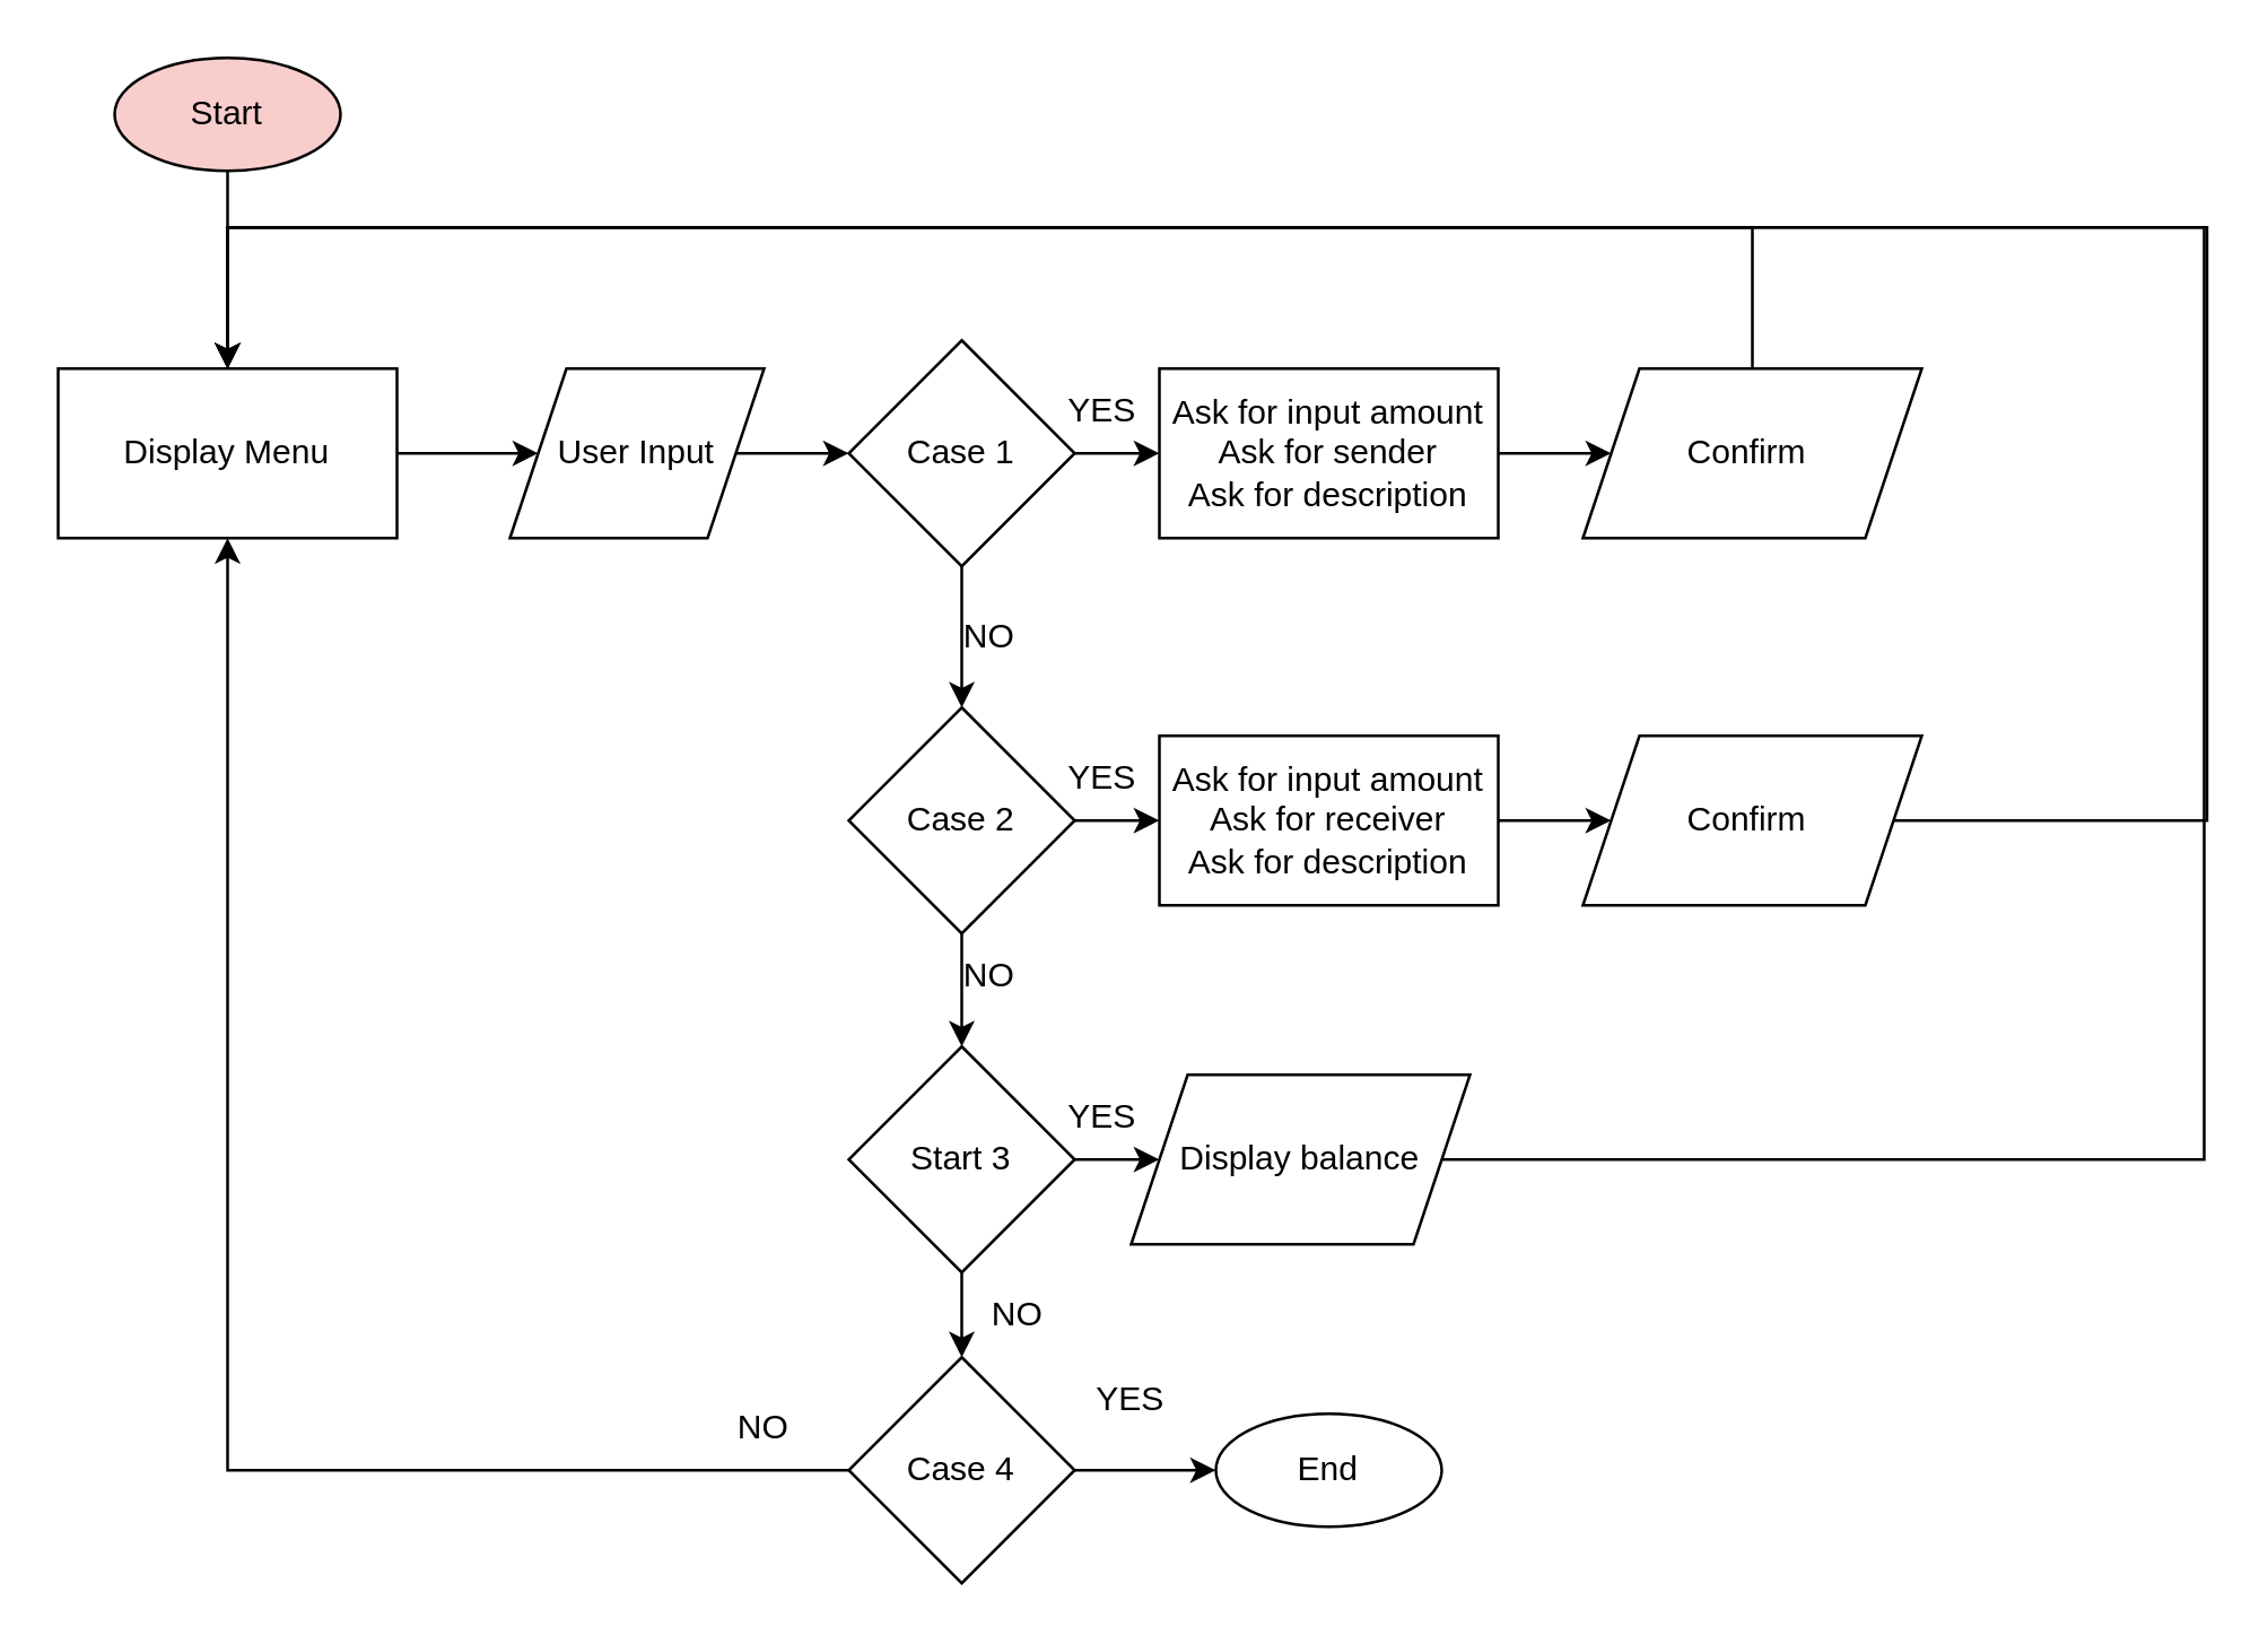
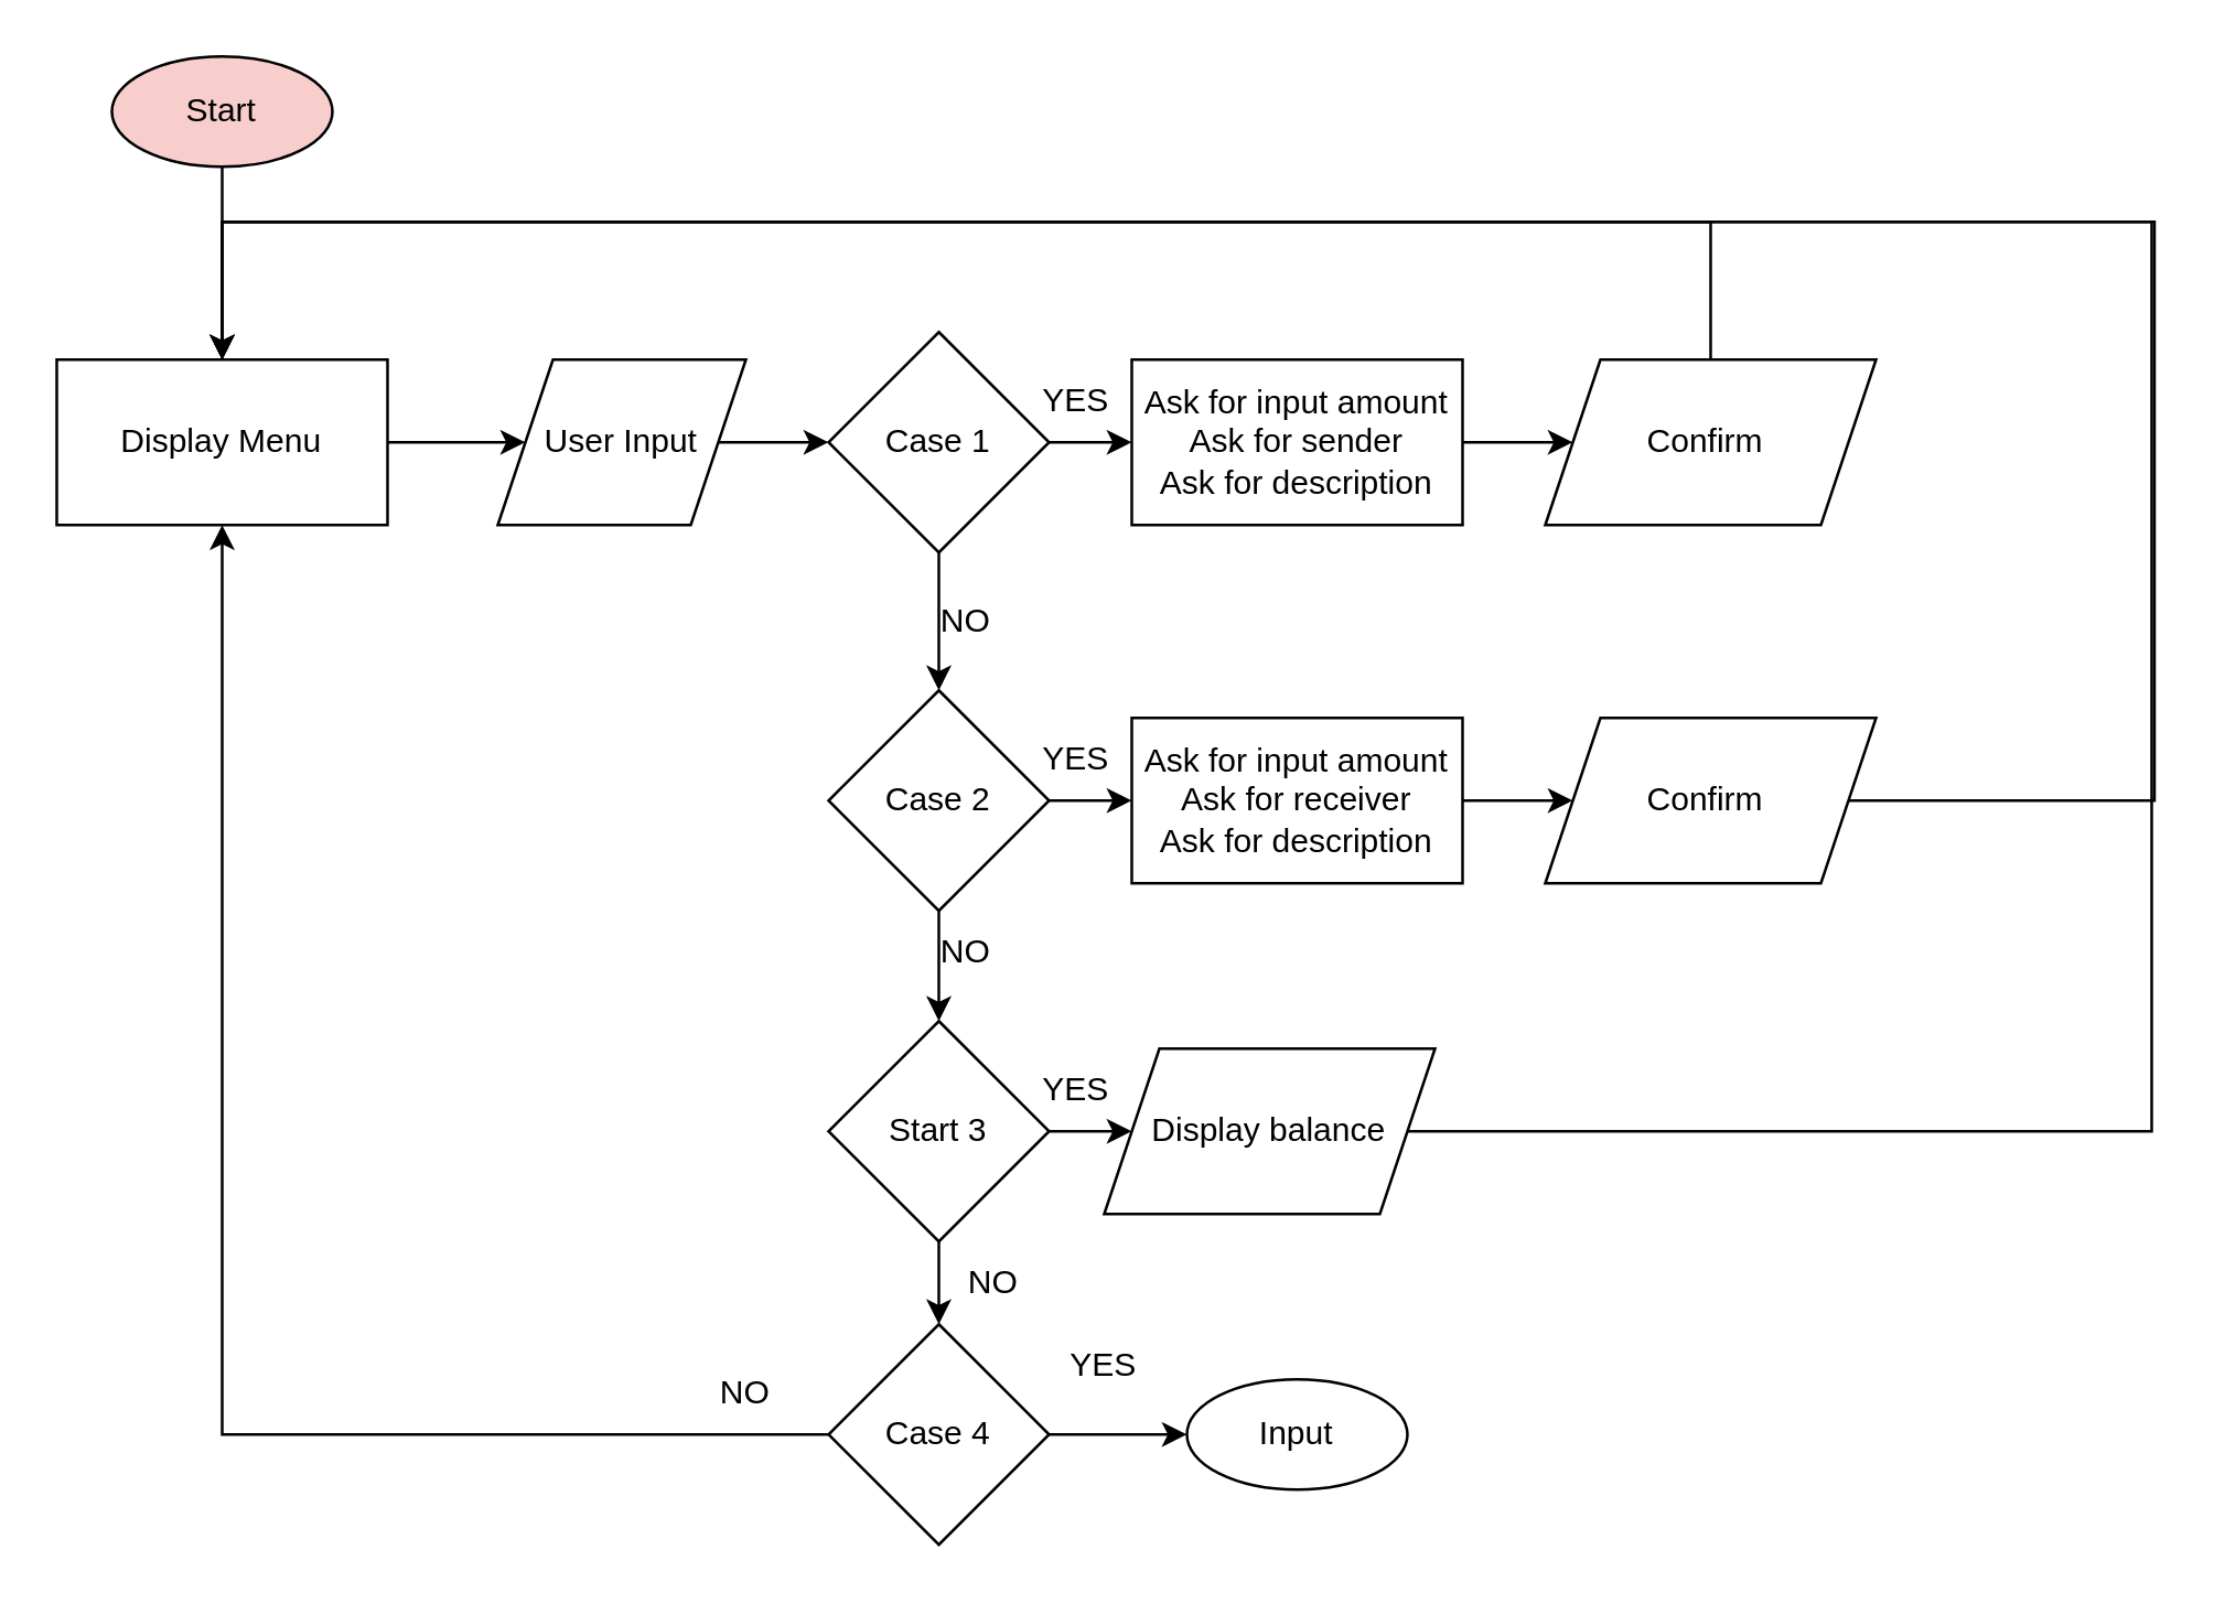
- <mxCell id="36" value="End" style="ellipse;whiteSpace=wrap;html=1;" vertex="1" parent="1"><mxGeometry x="430" y="500" width="80" height="40" as="geometry" /></mxCell>
+ <mxCell id="36" value="Input" style="ellipse;whiteSpace=wrap;html=1;" vertex="1" parent="1"><mxGeometry x="430" y="500" width="80" height="40" as="geometry" /></mxCell>
